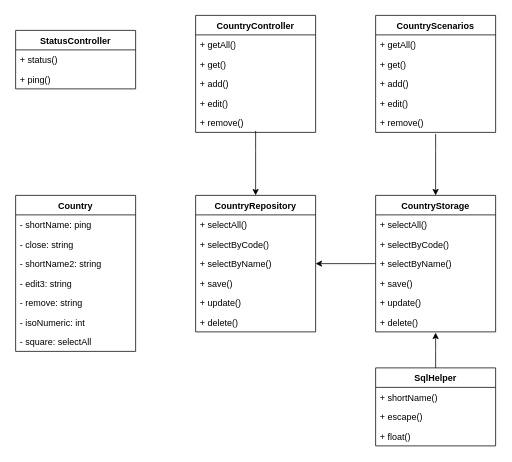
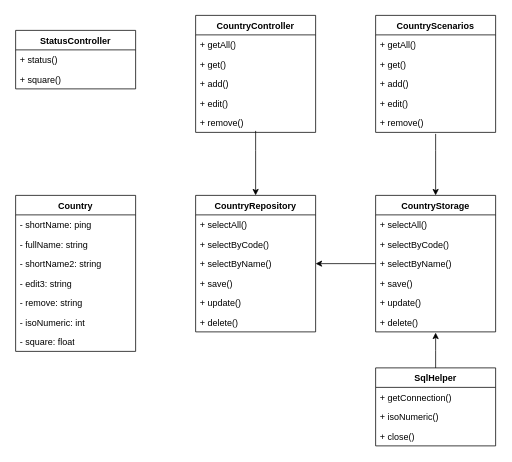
- <mxCell id="4" value="+ ping()" style="text;strokeColor=none;fillColor=none;align=left;verticalAlign=top;spacingLeft=4;spacingRight=4;overflow=hidden;rotatable=0;points=[[0,0.5],[1,0.5]];portConstraint=eastwest;whiteSpace=wrap;html=1;" parent="2" vertex="1"><mxGeometry y="52" width="160" height="26" as="geometry" /></mxCell>
+ <mxCell id="4" value="+ square()" style="text;strokeColor=none;fillColor=none;align=left;verticalAlign=top;spacingLeft=4;spacingRight=4;overflow=hidden;rotatable=0;points=[[0,0.5],[1,0.5]];portConstraint=eastwest;whiteSpace=wrap;html=1;" parent="2" vertex="1"><mxGeometry y="52" width="160" height="26" as="geometry" /></mxCell>
- <mxCell id="26" value="- close: string" style="text;strokeColor=none;fillColor=none;align=left;verticalAlign=top;spacingLeft=4;spacingRight=4;overflow=hidden;rotatable=0;points=[[0,0.5],[1,0.5]];portConstraint=eastwest;whiteSpace=wrap;html=1;" vertex="1" parent="24"><mxGeometry y="52" width="160" height="26" as="geometry" /></mxCell>
+ <mxCell id="26" value="- fullName: string" style="text;strokeColor=none;fillColor=none;align=left;verticalAlign=top;spacingLeft=4;spacingRight=4;overflow=hidden;rotatable=0;points=[[0,0.5],[1,0.5]];portConstraint=eastwest;whiteSpace=wrap;html=1;" vertex="1" parent="24"><mxGeometry y="52" width="160" height="26" as="geometry" /></mxCell>
- <mxCell id="31" value="- square: selectAll" style="text;strokeColor=none;fillColor=none;align=left;verticalAlign=top;spacingLeft=4;spacingRight=4;overflow=hidden;rotatable=0;points=[[0,0.5],[1,0.5]];portConstraint=eastwest;whiteSpace=wrap;html=1;" vertex="1" parent="24"><mxGeometry y="182" width="160" height="26" as="geometry" /></mxCell>
+ <mxCell id="31" value="- square: float" style="text;strokeColor=none;fillColor=none;align=left;verticalAlign=top;spacingLeft=4;spacingRight=4;overflow=hidden;rotatable=0;points=[[0,0.5],[1,0.5]];portConstraint=eastwest;whiteSpace=wrap;html=1;" vertex="1" parent="24"><mxGeometry y="182" width="160" height="26" as="geometry" /></mxCell>
- <mxCell id="40" value="+ shortName()" style="text;strokeColor=none;fillColor=none;align=left;verticalAlign=top;spacingLeft=4;spacingRight=4;overflow=hidden;rotatable=0;points=[[0,0.5],[1,0.5]];portConstraint=eastwest;whiteSpace=wrap;html=1;" vertex="1" parent="39"><mxGeometry y="26" width="160" height="26" as="geometry" /></mxCell>
+ <mxCell id="40" value="+ getConnection()" style="text;strokeColor=none;fillColor=none;align=left;verticalAlign=top;spacingLeft=4;spacingRight=4;overflow=hidden;rotatable=0;points=[[0,0.5],[1,0.5]];portConstraint=eastwest;whiteSpace=wrap;html=1;" vertex="1" parent="39"><mxGeometry y="26" width="160" height="26" as="geometry" /></mxCell>
- <mxCell id="41" value="+ escape()" style="text;strokeColor=none;fillColor=none;align=left;verticalAlign=top;spacingLeft=4;spacingRight=4;overflow=hidden;rotatable=0;points=[[0,0.5],[1,0.5]];portConstraint=eastwest;whiteSpace=wrap;html=1;" vertex="1" parent="39"><mxGeometry y="52" width="160" height="26" as="geometry" /></mxCell>
+ <mxCell id="41" value="+ isoNumeric()" style="text;strokeColor=none;fillColor=none;align=left;verticalAlign=top;spacingLeft=4;spacingRight=4;overflow=hidden;rotatable=0;points=[[0,0.5],[1,0.5]];portConstraint=eastwest;whiteSpace=wrap;html=1;" vertex="1" parent="39"><mxGeometry y="52" width="160" height="26" as="geometry" /></mxCell>
- <mxCell id="42" value="+ float()" style="text;strokeColor=none;fillColor=none;align=left;verticalAlign=top;spacingLeft=4;spacingRight=4;overflow=hidden;rotatable=0;points=[[0,0.5],[1,0.5]];portConstraint=eastwest;whiteSpace=wrap;html=1;" vertex="1" parent="39"><mxGeometry y="78" width="160" height="26" as="geometry" /></mxCell>
+ <mxCell id="42" value="+ close()" style="text;strokeColor=none;fillColor=none;align=left;verticalAlign=top;spacingLeft=4;spacingRight=4;overflow=hidden;rotatable=0;points=[[0,0.5],[1,0.5]];portConstraint=eastwest;whiteSpace=wrap;html=1;" vertex="1" parent="39"><mxGeometry y="78" width="160" height="26" as="geometry" /></mxCell>
